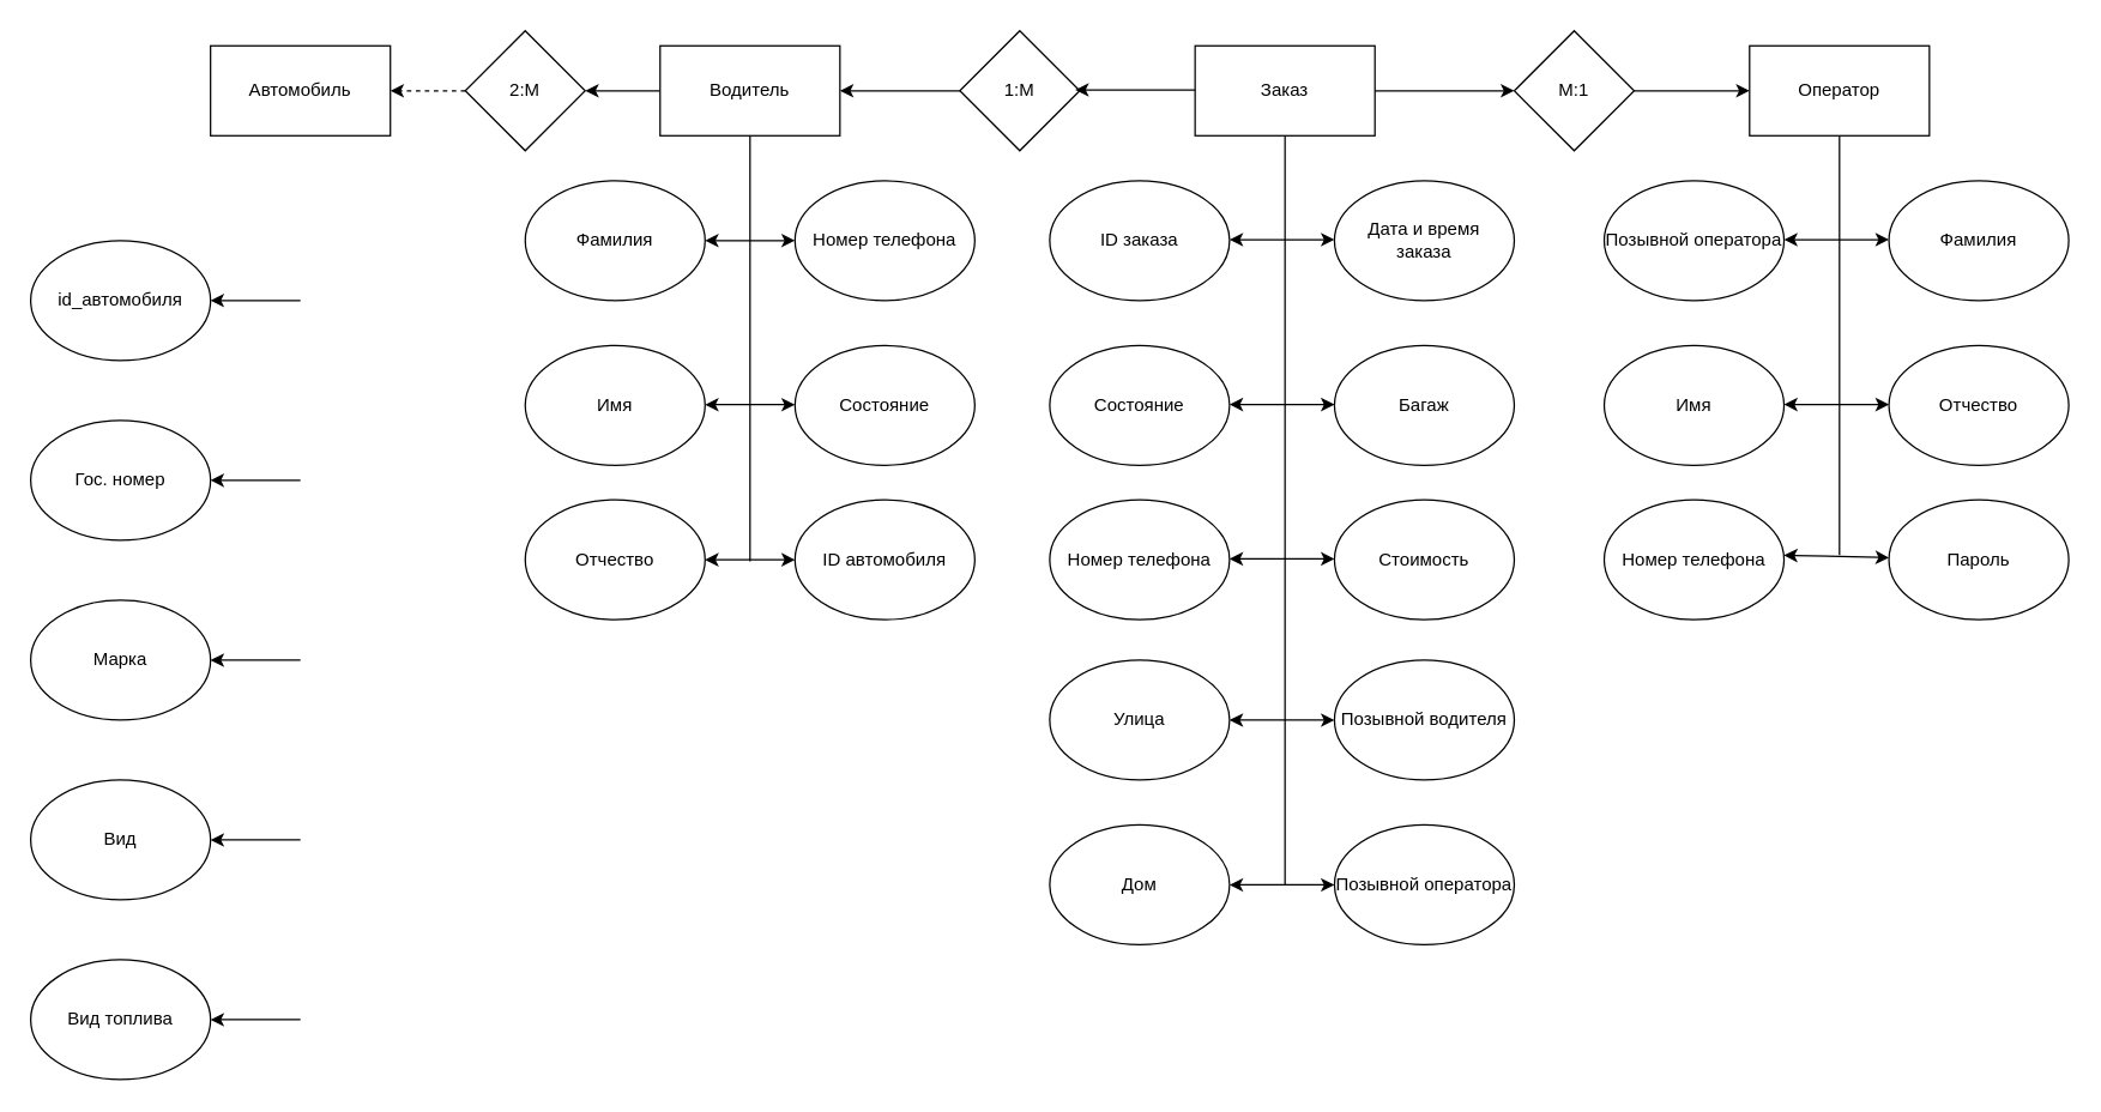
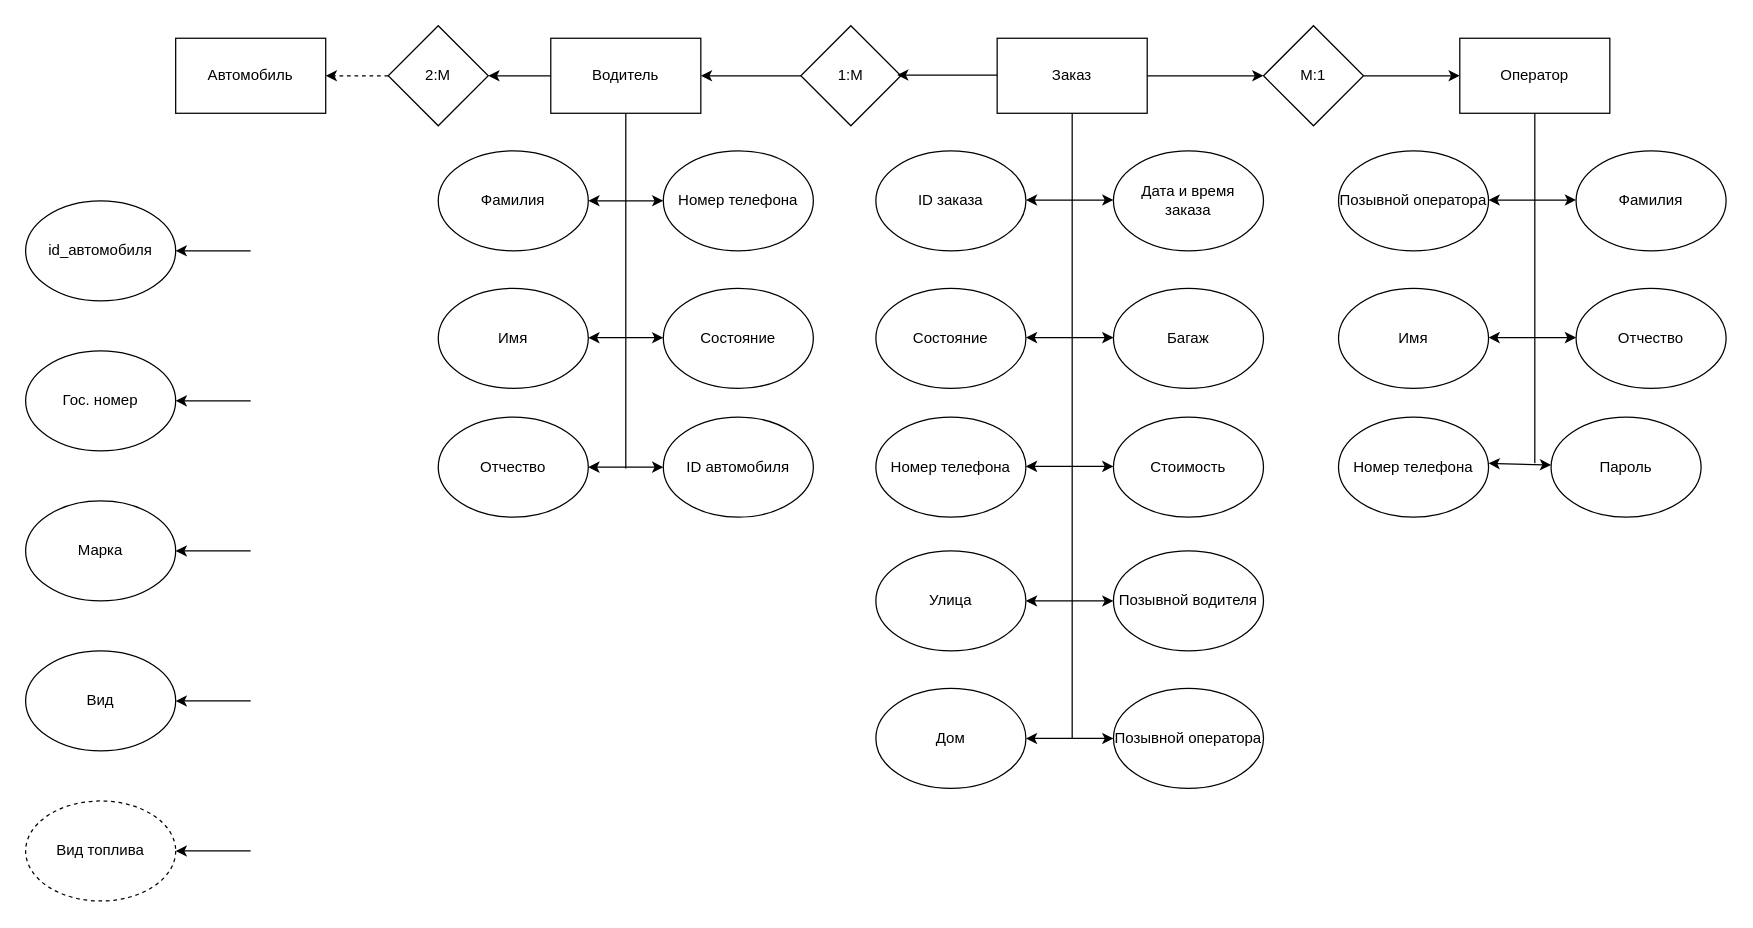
- <mxCell id="52" value="Пароль" style="ellipse;whiteSpace=wrap;html=1;shadow=0;" vertex="1" parent="1"><mxGeometry x="1260" y="333" width="120" height="80" as="geometry" /></mxCell>
+ <mxCell id="52" value="Пароль" style="ellipse;whiteSpace=wrap;html=1;shadow=0;" vertex="1" parent="1"><mxGeometry x="1240" y="333" width="120" height="80" as="geometry" /></mxCell>
- <mxCell id="7" value="Вид топлива" style="ellipse;whiteSpace=wrap;html=1;shadow=0;" vertex="1" parent="1"><mxGeometry x="20" y="640" width="120" height="80" as="geometry" /></mxCell>
+ <mxCell id="7" value="Вид топлива" style="ellipse;whiteSpace=wrap;html=1;shadow=0;dashed=1;" vertex="1" parent="1"><mxGeometry x="20" y="640" width="120" height="80" as="geometry" /></mxCell>
